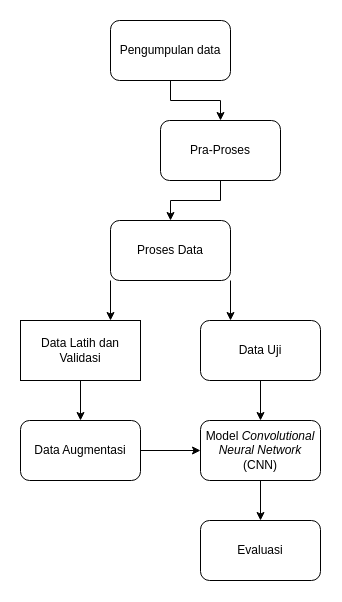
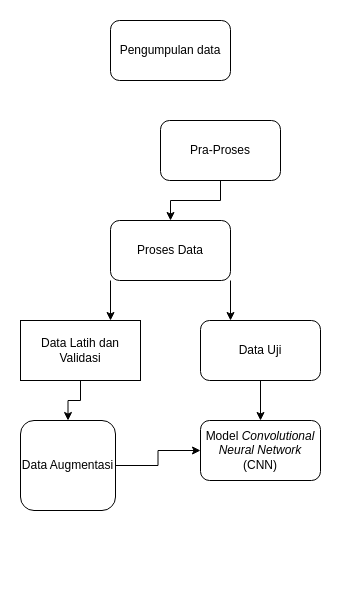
- <mxCell id="2" style="edgeStyle=orthogonalEdgeStyle;rounded=0;orthogonalLoop=1;jettySize=auto;html=1;exitX=0.5;exitY=1;exitDx=0;exitDy=0;entryX=0.5;entryY=0;entryDx=0;entryDy=0;" edge="1" parent="1" source="3" target="5"><mxGeometry relative="1" as="geometry" /></mxCell>
- <mxCell id="14" value="Data Augmentasi" style="rounded=1;whiteSpace=wrap;html=1;" vertex="1" parent="1"><mxGeometry x="20" y="420" width="120" height="60" as="geometry" /></mxCell>
+ <mxCell id="14" value="Data Augmentasi" style="rounded=1;whiteSpace=wrap;html=1;" vertex="1" parent="1"><mxGeometry x="20" y="420" width="95" height="90" as="geometry" /></mxCell>
- <mxCell id="15" style="edgeStyle=orthogonalEdgeStyle;rounded=0;orthogonalLoop=1;jettySize=auto;html=1;exitX=0.5;exitY=1;exitDx=0;exitDy=0;entryX=0.5;entryY=0;entryDx=0;entryDy=0;" edge="1" parent="1" source="16" target="17"><mxGeometry relative="1" as="geometry" /></mxCell>
- <mxCell id="17" value="Evaluasi" style="rounded=1;whiteSpace=wrap;html=1;" vertex="1" parent="1"><mxGeometry x="200" y="520" width="120" height="60" as="geometry" /></mxCell>
